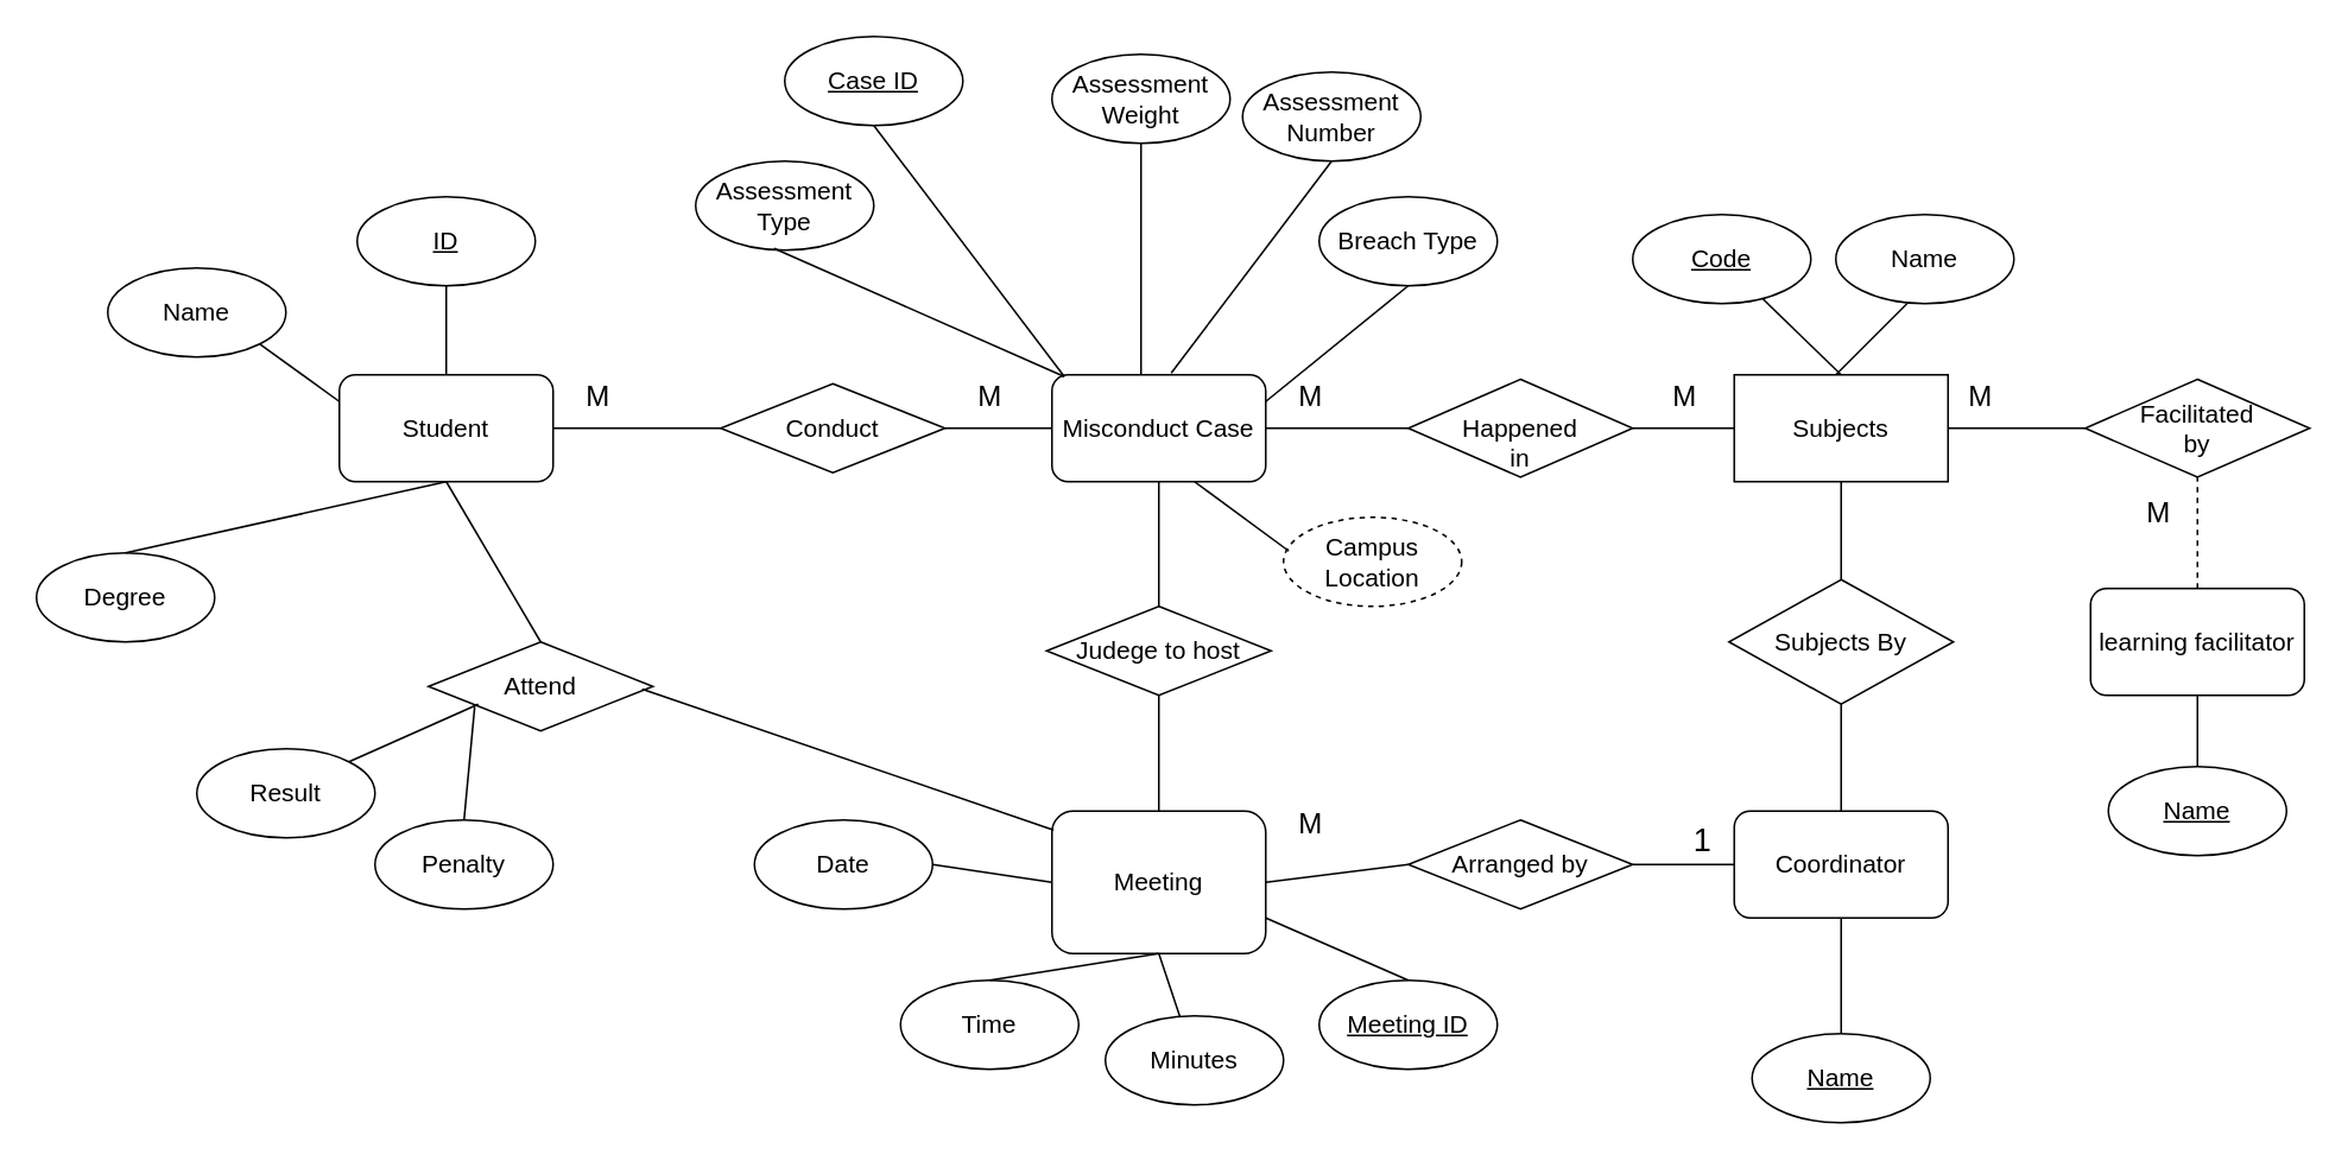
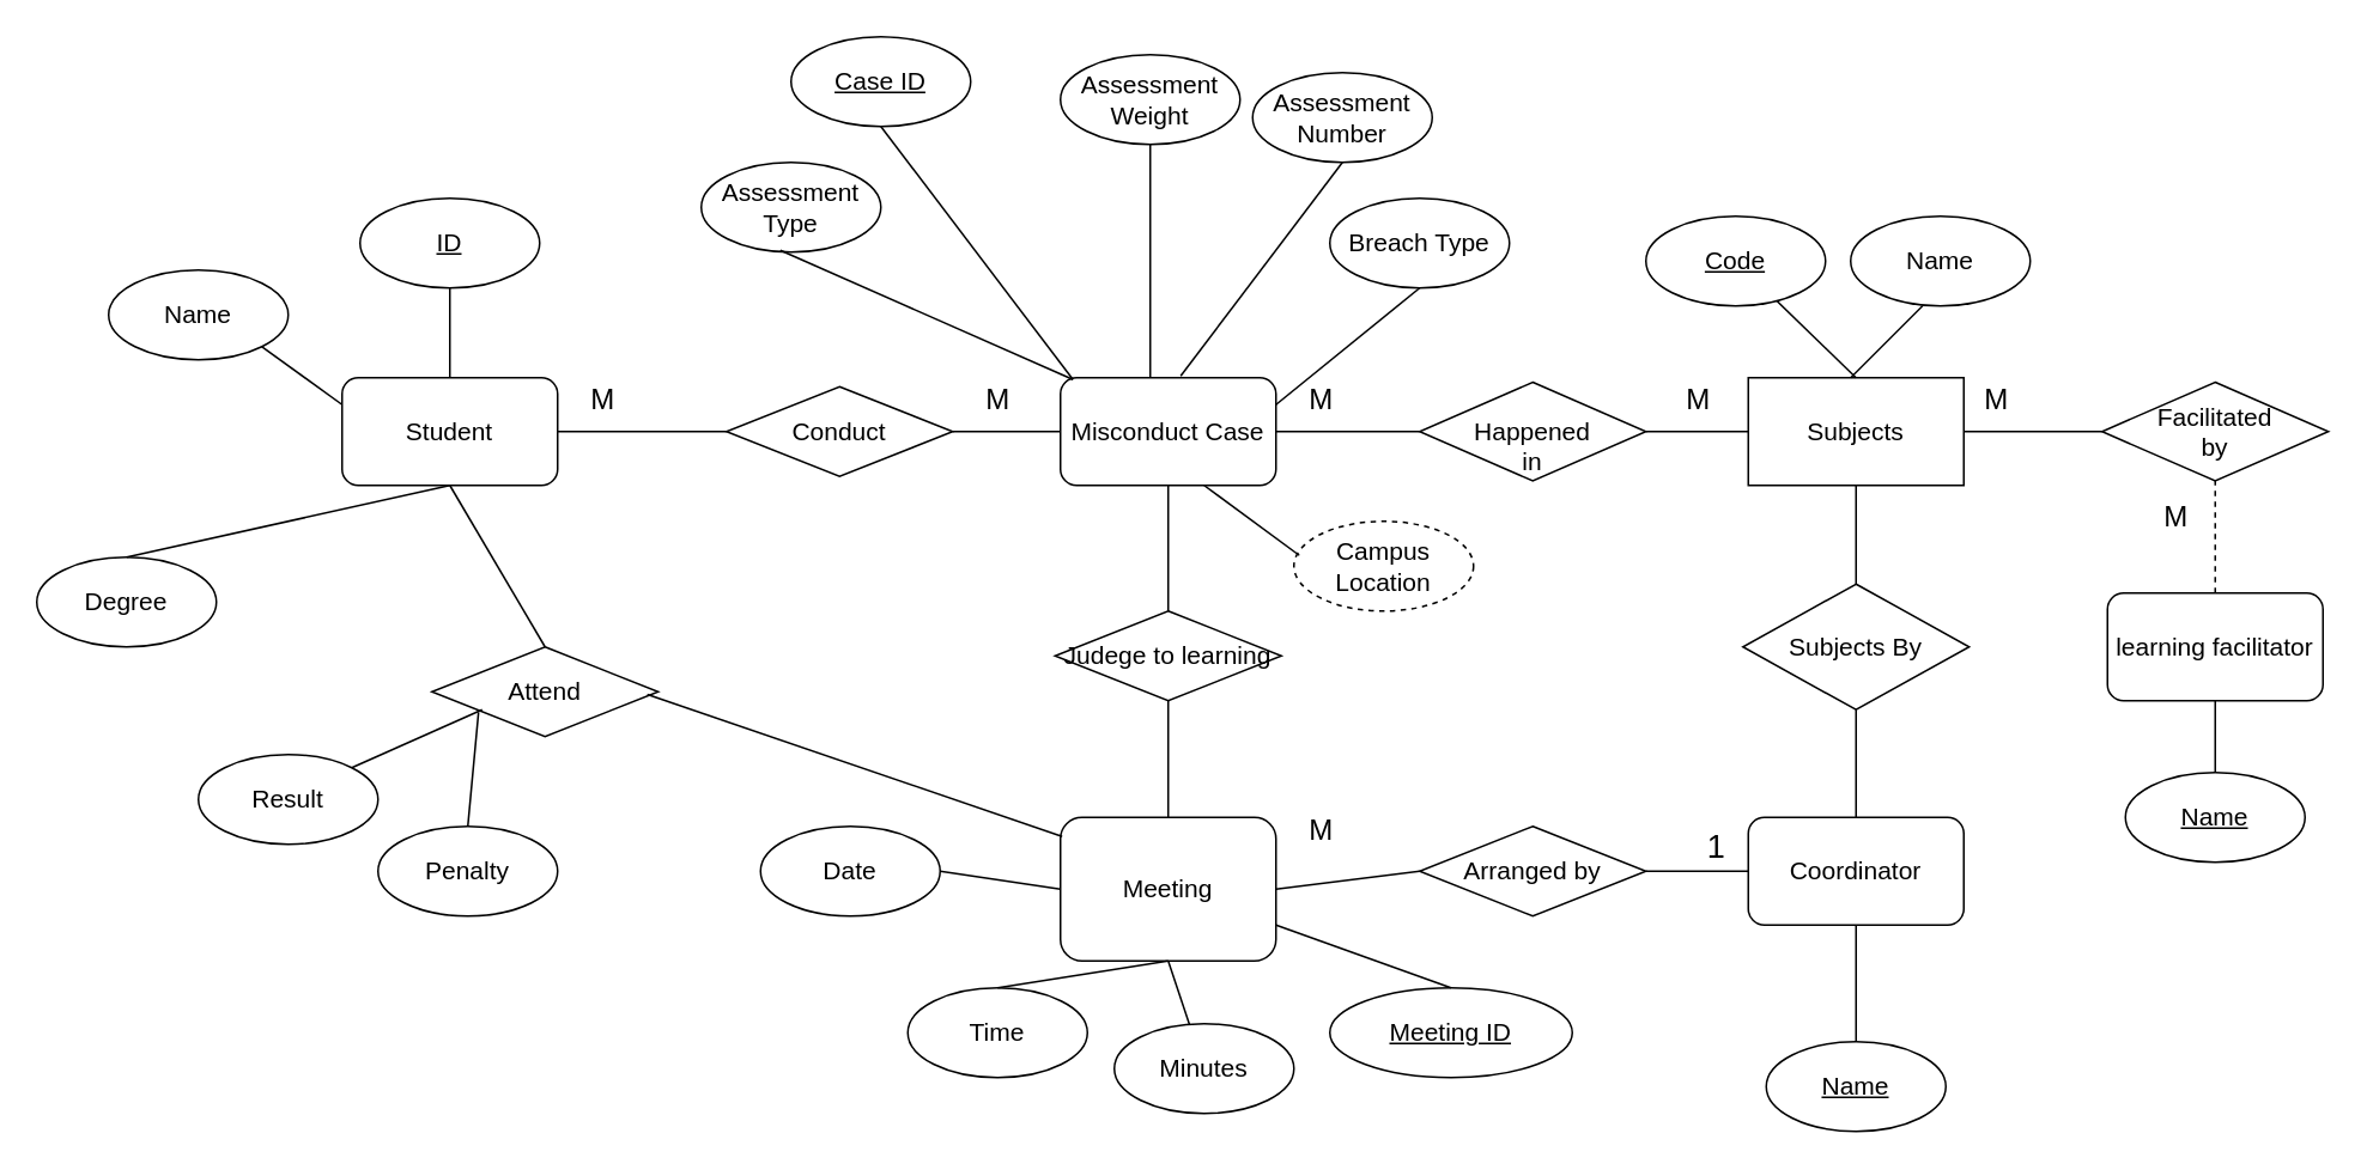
- <mxCell id="27" value="&lt;font style=&quot;font-size: 14px&quot;&gt;Judege to host&lt;/font&gt;" style="strokeWidth=1;html=1;shape=mxgraph.flowchart.decision;whiteSpace=wrap;" vertex="1" parent="1"><mxGeometry x="587" y="340" width="126" height="50" as="geometry" /></mxCell>
+ <mxCell id="27" value="&lt;font style=&quot;font-size: 14px&quot;&gt;Judege to learning&lt;/font&gt;" style="strokeWidth=1;html=1;shape=mxgraph.flowchart.decision;whiteSpace=wrap;" vertex="1" parent="1"><mxGeometry x="587" y="340" width="126" height="50" as="geometry" /></mxCell>
- <mxCell id="29" value="&lt;u&gt;&lt;font style=&quot;font-size: 14px&quot;&gt;Meeting ID&lt;/font&gt;&lt;/u&gt;" style="ellipse;whiteSpace=wrap;html=1;" vertex="1" parent="1"><mxGeometry x="740" y="550" width="100" height="50" as="geometry" /></mxCell>
+ <mxCell id="29" value="&lt;u&gt;&lt;font style=&quot;font-size: 14px&quot;&gt;Meeting ID&lt;/font&gt;&lt;/u&gt;" style="ellipse;whiteSpace=wrap;html=1;" vertex="1" parent="1"><mxGeometry x="740" y="550" width="135" height="50" as="geometry" /></mxCell>
